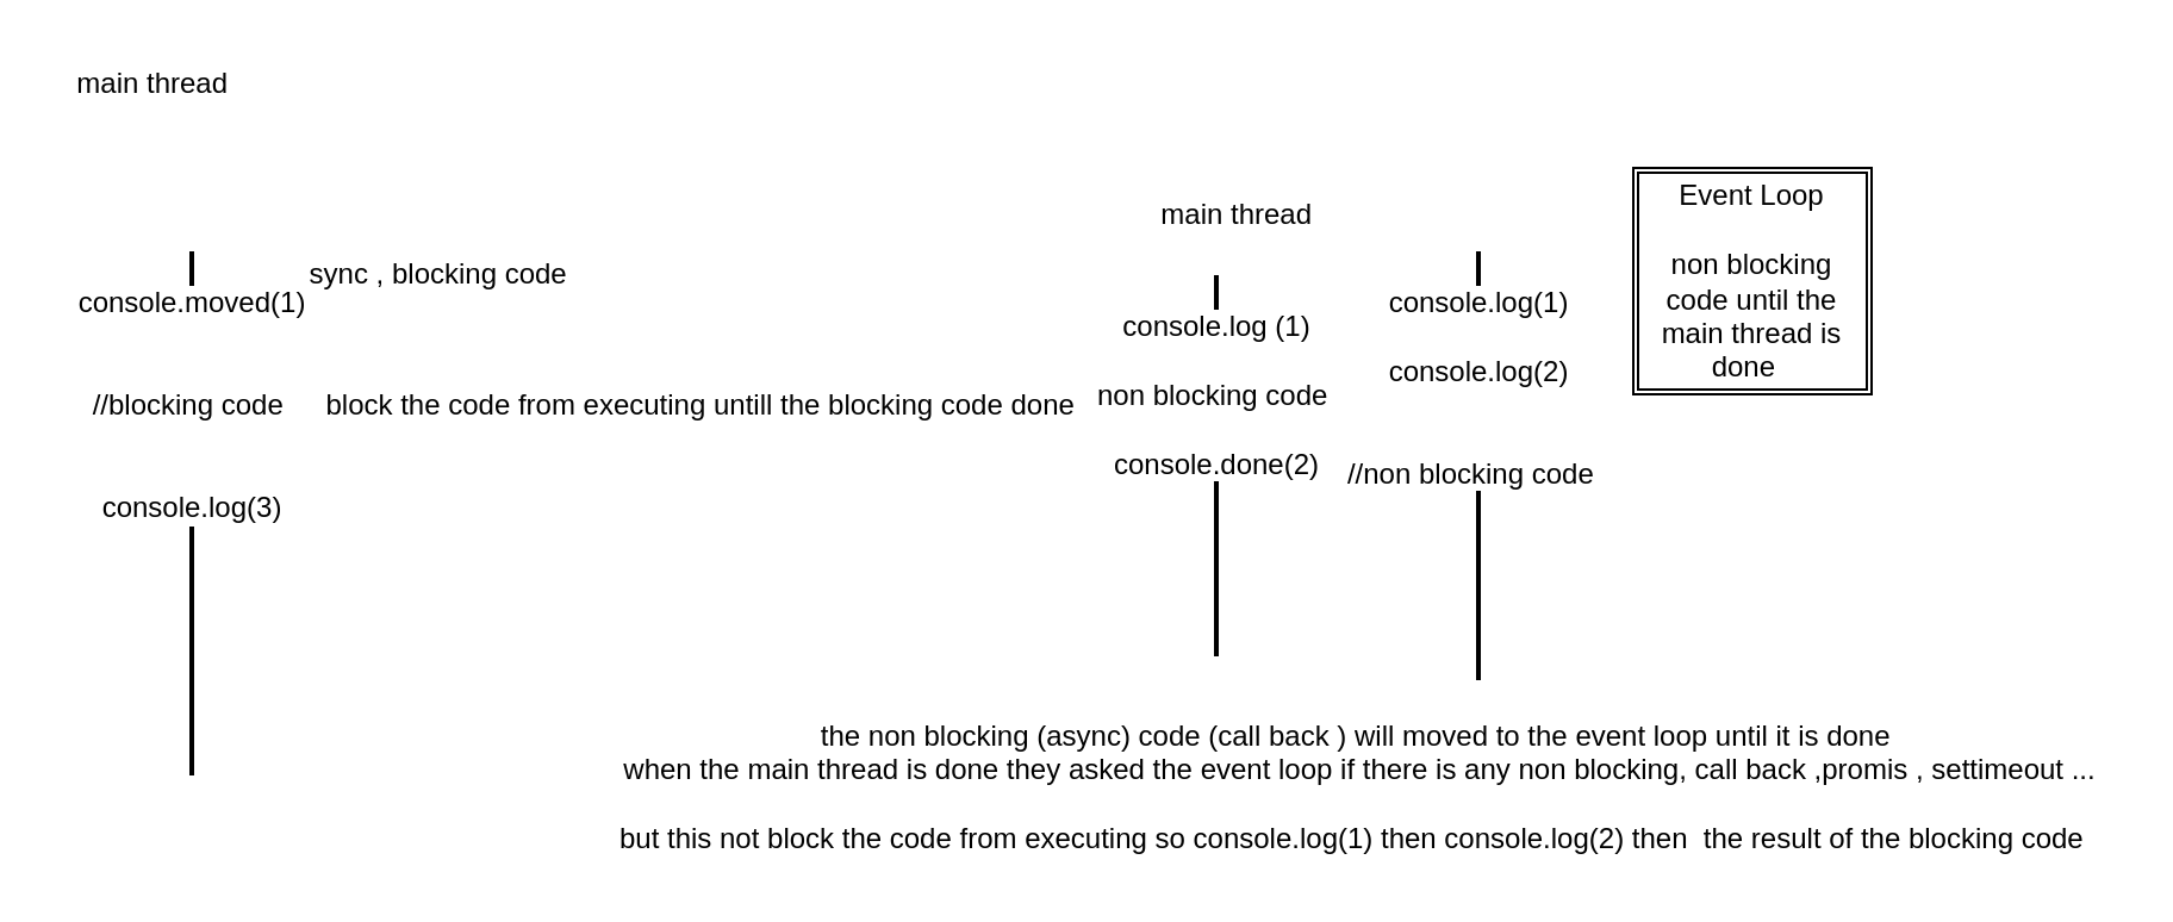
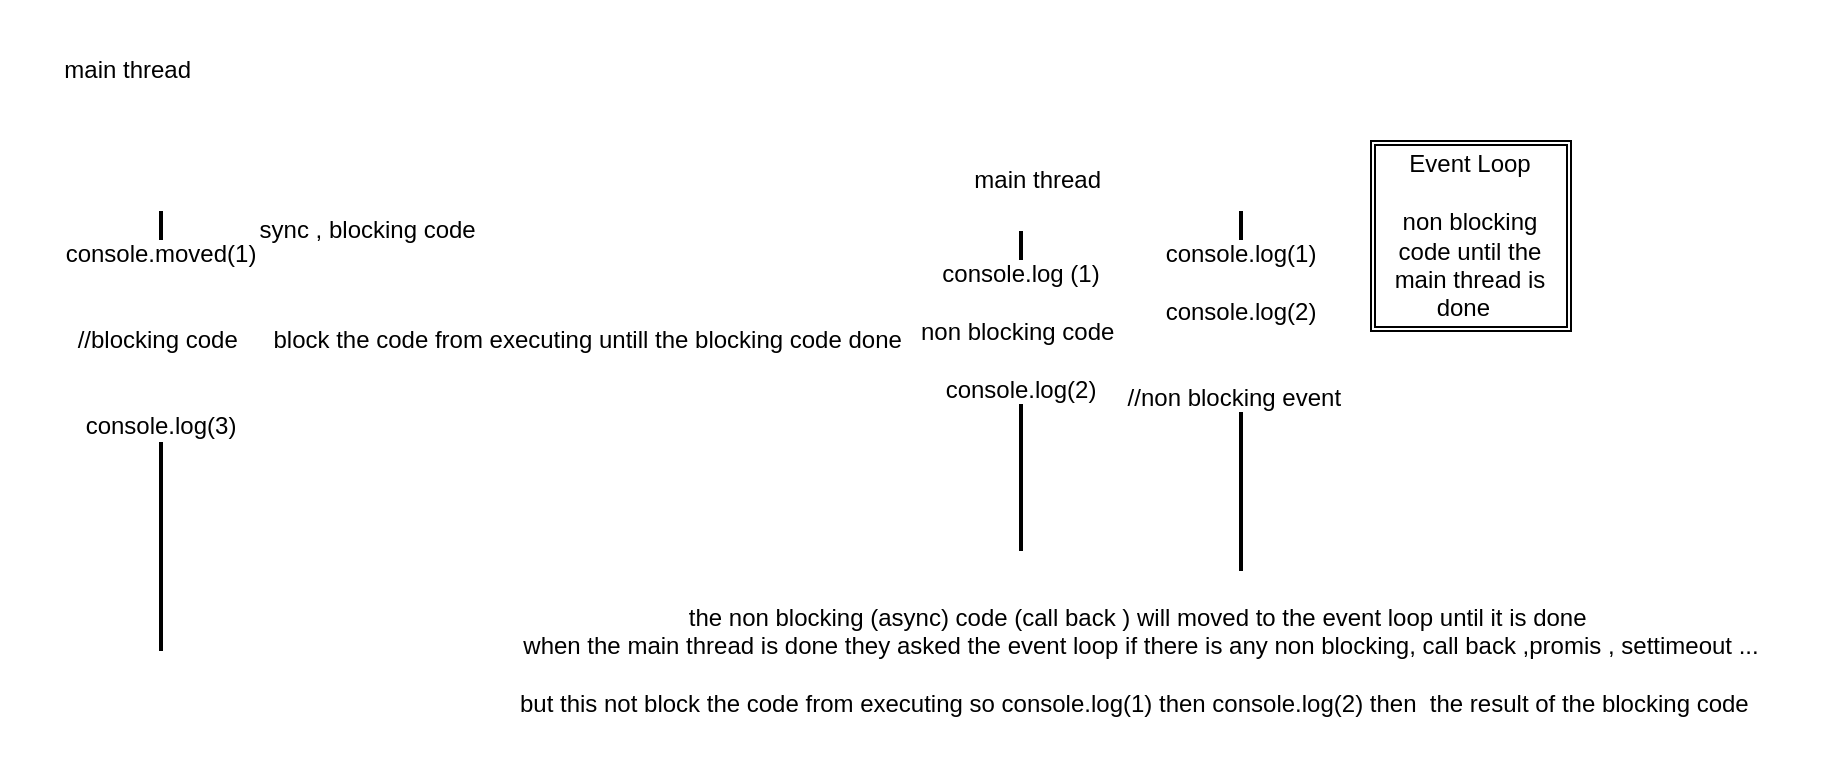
- <mxCell id="7" value="console.log(1)&lt;br&gt;&lt;br&gt;console.log(2)&lt;br&gt;&lt;br&gt;&lt;br&gt;//non blocking code&amp;nbsp;&amp;nbsp;" style="line;strokeWidth=2;direction=south;html=1;" vertex="1" parent="1"><mxGeometry x="615" y="105" width="10" height="180" as="geometry" /></mxCell>
+ <mxCell id="7" value="console.log(1)&lt;br&gt;&lt;br&gt;console.log(2)&lt;br&gt;&lt;br&gt;&lt;br&gt;//non blocking event&amp;nbsp;&amp;nbsp;" style="line;strokeWidth=2;direction=south;html=1;" vertex="1" parent="1"><mxGeometry x="615" y="105" width="10" height="180" as="geometry" /></mxCell>
- <mxCell id="8" value="console.log (1)&lt;br&gt;&lt;br&gt;non blocking code&amp;nbsp;&lt;br&gt;&lt;br&gt;console.done(2)" style="line;strokeWidth=2;direction=south;html=1;" vertex="1" parent="1"><mxGeometry x="505" y="115" width="10" height="160" as="geometry" /></mxCell>
+ <mxCell id="8" value="console.log (1)&lt;br&gt;&lt;br&gt;non blocking code&amp;nbsp;&lt;br&gt;&lt;br&gt;console.log(2)" style="line;strokeWidth=2;direction=south;html=1;" vertex="1" parent="1"><mxGeometry x="505" y="115" width="10" height="160" as="geometry" /></mxCell>
